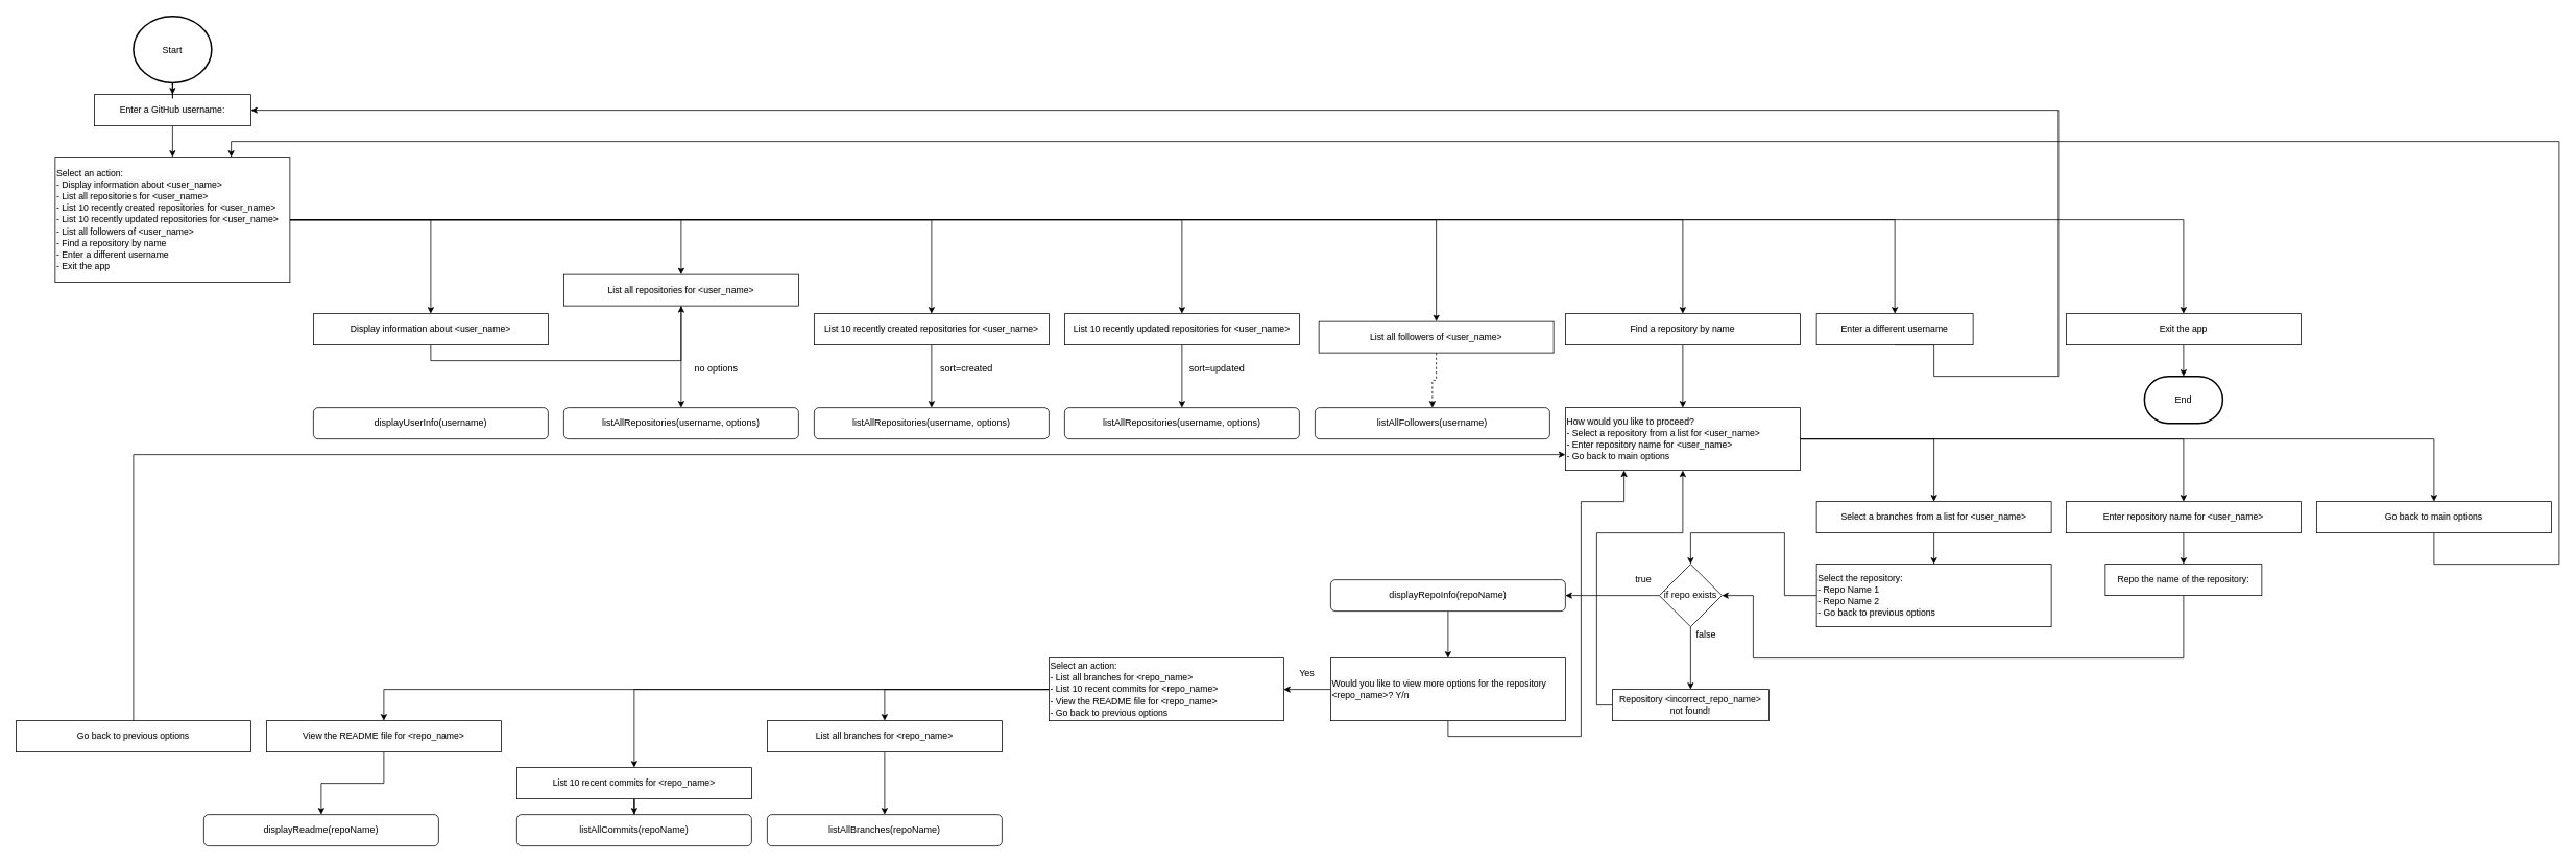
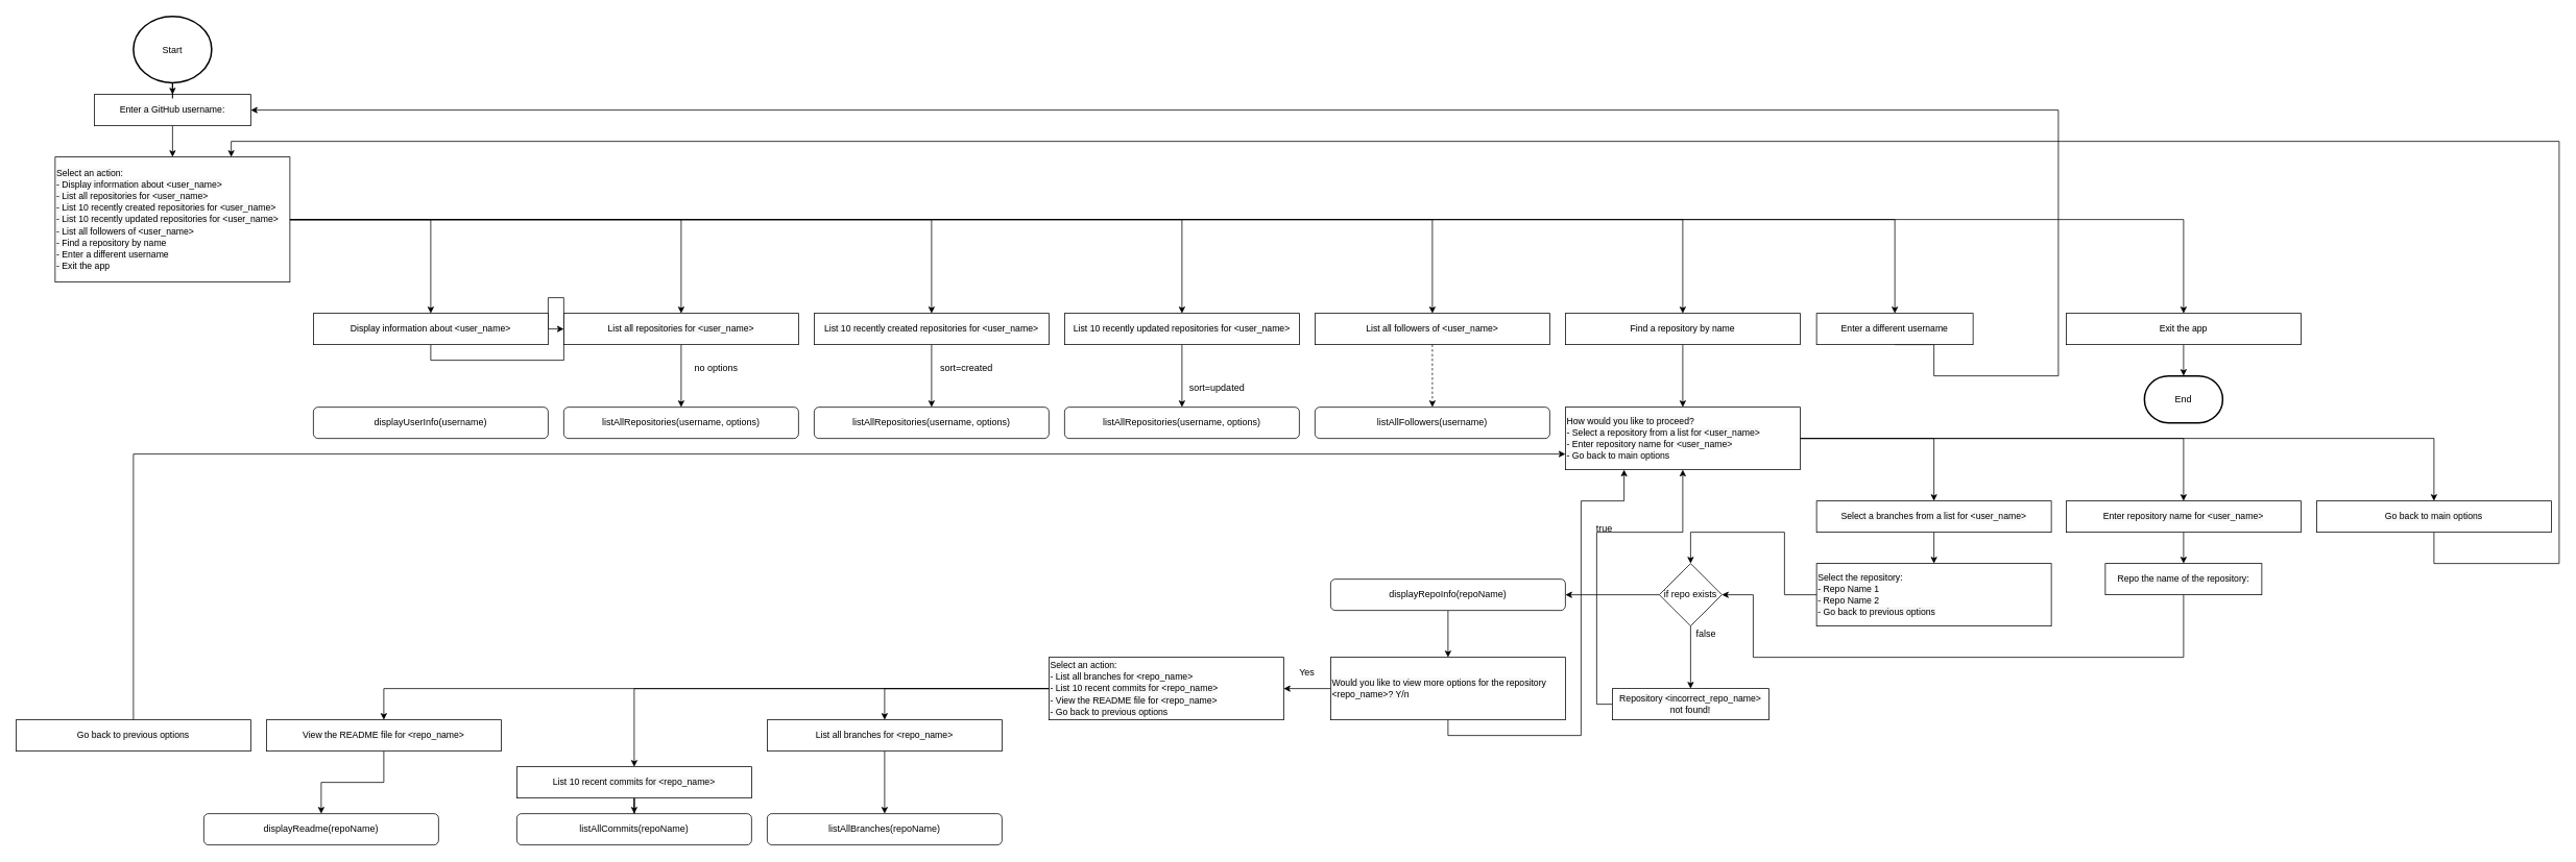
- <mxCell id="17" value="&lt;meta charset=&quot;utf-8&quot;&gt;&lt;span style=&quot;color: rgb(0, 0, 0); font-size: 11.56px; font-style: normal; font-weight: 400; letter-spacing: normal; text-indent: 0px; text-transform: none; word-spacing: 0px; background-color: rgb(247, 247, 247); display: inline; float: none;&quot;&gt;List all repositories for &amp;lt;user_name&amp;gt;&lt;/span&gt;" style="rounded=0;whiteSpace=wrap;html=1;" vertex="1" parent="1"><mxGeometry x="720" y="350" width="300" height="40" as="geometry" /></mxCell>
+ <mxCell id="17" value="&lt;meta charset=&quot;utf-8&quot;&gt;&lt;span style=&quot;color: rgb(0, 0, 0); font-size: 11.56px; font-style: normal; font-weight: 400; letter-spacing: normal; text-indent: 0px; text-transform: none; word-spacing: 0px; background-color: rgb(247, 247, 247); display: inline; float: none;&quot;&gt;List all repositories for &amp;lt;user_name&amp;gt;&lt;/span&gt;" style="rounded=0;whiteSpace=wrap;html=1;" vertex="1" parent="1"><mxGeometry x="720" y="400" width="300" height="40" as="geometry" /></mxCell>
- <mxCell id="29" value="&lt;meta charset=&quot;utf-8&quot;&gt;&lt;span style=&quot;color: rgb(0, 0, 0); font-size: 11.56px; font-style: normal; font-weight: 400; letter-spacing: normal; text-indent: 0px; text-transform: none; word-spacing: 0px; background-color: rgb(247, 247, 247); display: inline; float: none;&quot;&gt;List all followers of &amp;lt;user_name&amp;gt;&lt;/span&gt;" style="rounded=0;whiteSpace=wrap;html=1;" vertex="1" parent="1"><mxGeometry x="1685" y="410" width="300" height="40" as="geometry" /></mxCell>
+ <mxCell id="29" value="&lt;meta charset=&quot;utf-8&quot;&gt;&lt;span style=&quot;color: rgb(0, 0, 0); font-size: 11.56px; font-style: normal; font-weight: 400; letter-spacing: normal; text-indent: 0px; text-transform: none; word-spacing: 0px; background-color: rgb(247, 247, 247); display: inline; float: none;&quot;&gt;List all followers of &amp;lt;user_name&amp;gt;&lt;/span&gt;" style="rounded=0;whiteSpace=wrap;html=1;" vertex="1" parent="1"><mxGeometry x="1680" y="400" width="300" height="40" as="geometry" /></mxCell>
- <mxCell id="27" value="sort=updated" style="text;html=1;strokeColor=none;fillColor=none;align=center;verticalAlign=middle;whiteSpace=wrap;rounded=0;" vertex="1" parent="1"><mxGeometry x="1510" y="460" width="90" height="20" as="geometry" /></mxCell>
+ <mxCell id="27" value="sort=updated" style="text;html=1;strokeColor=none;fillColor=none;align=center;verticalAlign=middle;whiteSpace=wrap;rounded=0;" vertex="1" parent="1"><mxGeometry x="1510" y="485" width="90" height="20" as="geometry" /></mxCell>
- <mxCell id="60" value="true" style="text;html=1;strokeColor=none;fillColor=none;align=center;verticalAlign=middle;whiteSpace=wrap;rounded=0;" vertex="1" parent="1"><mxGeometry x="2080" y="730" width="40" height="20" as="geometry" /></mxCell>
+ <mxCell id="60" value="true" style="text;html=1;strokeColor=none;fillColor=none;align=center;verticalAlign=middle;whiteSpace=wrap;rounded=0;" vertex="1" parent="1"><mxGeometry x="2030" y="665" width="40" height="20" as="geometry" /></mxCell>
